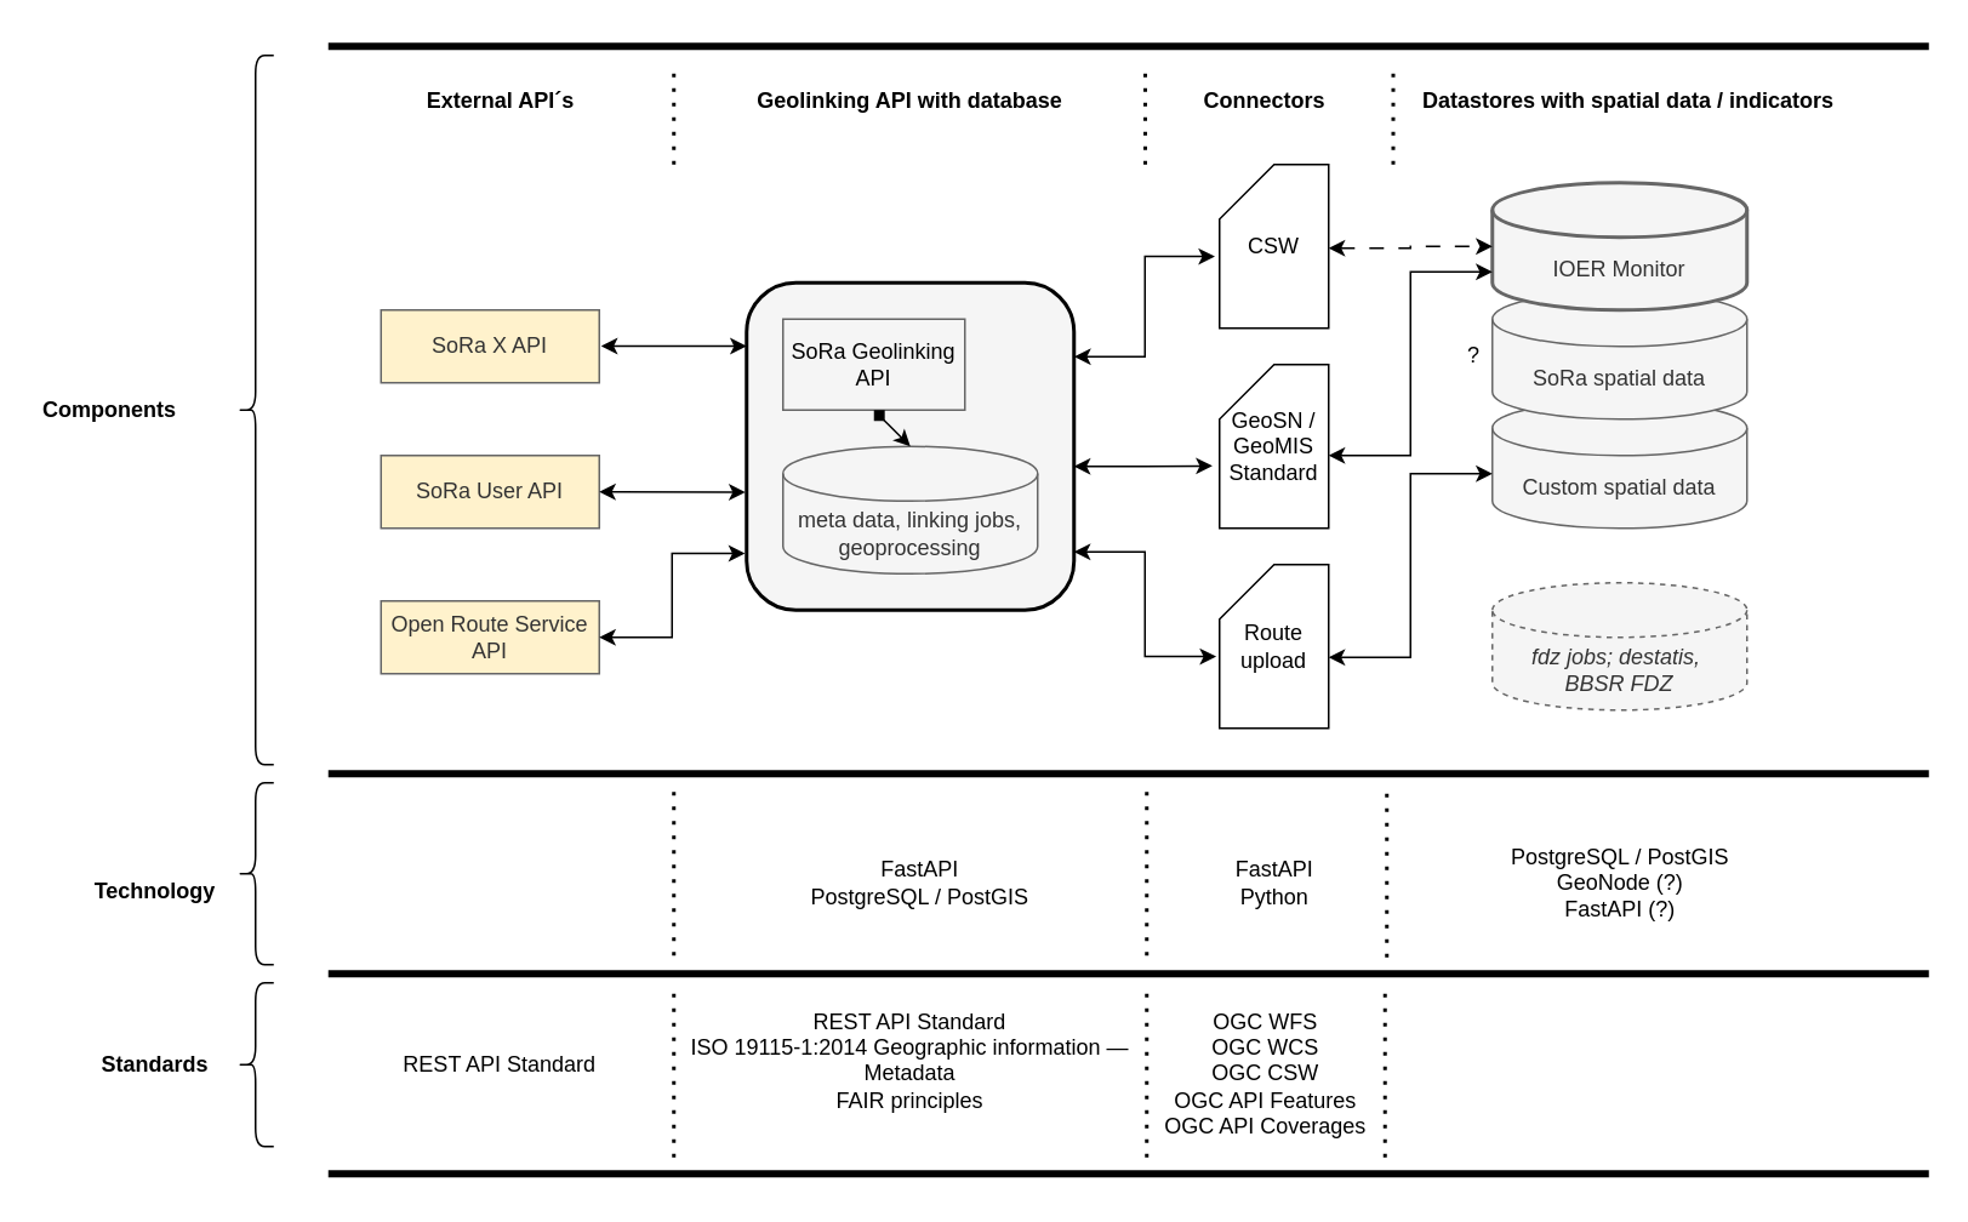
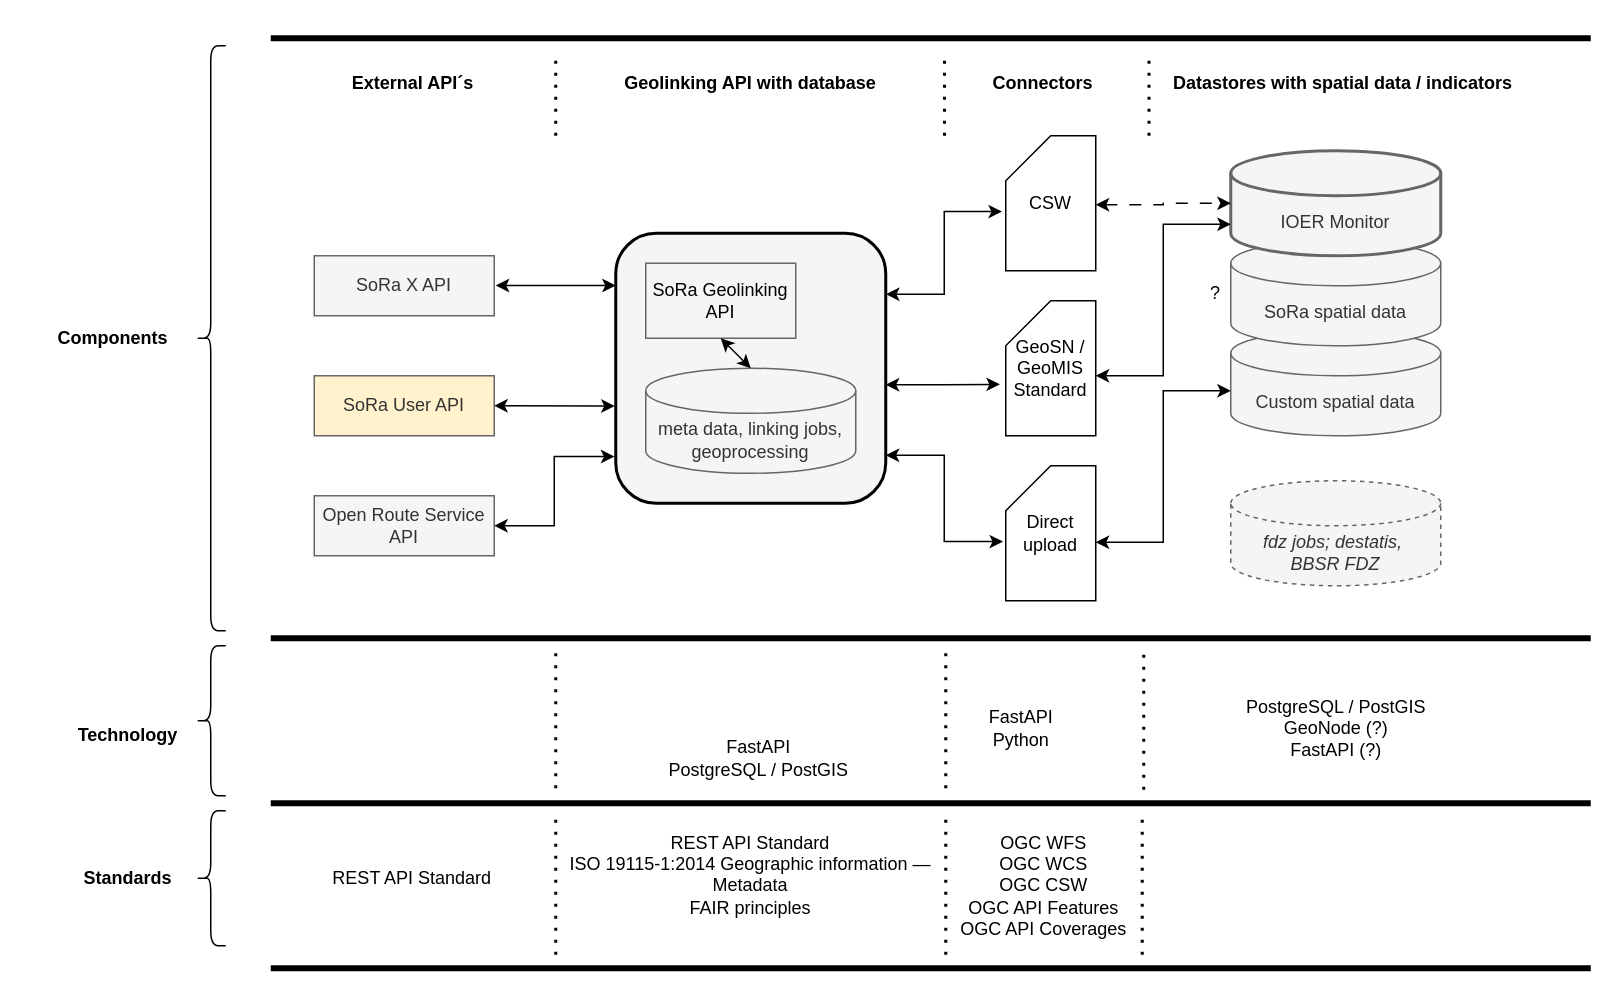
- <mxCell id="5" value="SoRa X API" style="rounded=0;whiteSpace=wrap;html=1;fillColor=#fff2cc;fontColor=#333333;strokeColor=#666666;" parent="1" vertex="1"><mxGeometry x="209" y="170" width="120" height="40" as="geometry" /></mxCell>
+ <mxCell id="5" value="SoRa X API" style="rounded=0;whiteSpace=wrap;html=1;fillColor=#f5f5f5;fontColor=#333333;strokeColor=#666666;" parent="1" vertex="1"><mxGeometry x="209" y="170" width="120" height="40" as="geometry" /></mxCell>
- <mxCell id="28" value="&lt;b&gt;Components&lt;/b&gt;" style="text;html=1;strokeColor=none;fillColor=none;align=center;verticalAlign=middle;whiteSpace=wrap;rounded=0;" vertex="1" parent="1"><mxGeometry x="5" y="210" width="110" height="30" as="geometry" /></mxCell>
+ <mxCell id="28" value="&lt;b&gt;Components&lt;/b&gt;" style="text;html=1;strokeColor=none;fillColor=none;align=center;verticalAlign=middle;whiteSpace=wrap;rounded=0;" vertex="1" parent="1"><mxGeometry x="20" y="210" width="110" height="30" as="geometry" /></mxCell>
- <mxCell id="15" value="" style="endArrow=diamond;startArrow=classic;html=1;rounded=0;exitX=0.5;exitY=0;exitDx=0;exitDy=0;exitPerimeter=0;entryX=0.5;entryY=1;entryDx=0;entryDy=0;" edge="1" parent="1" source="11" target="8"><mxGeometry width="50" height="50" relative="1" as="geometry"><mxPoint x="690" y="480" as="sourcePoint" /><mxPoint x="740" y="430" as="targetPoint" /></mxGeometry></mxCell>
+ <mxCell id="15" value="" style="endArrow=classic;startArrow=classic;html=1;rounded=0;exitX=0.5;exitY=0;exitDx=0;exitDy=0;exitPerimeter=0;entryX=0.5;entryY=1;entryDx=0;entryDy=0;" edge="1" parent="1" source="11" target="8"><mxGeometry width="50" height="50" relative="1" as="geometry"><mxPoint x="690" y="480" as="sourcePoint" /><mxPoint x="740" y="430" as="targetPoint" /></mxGeometry></mxCell>
- <mxCell id="7" value="Open Route Service API" style="rounded=0;whiteSpace=wrap;html=1;fillColor=#fff2cc;fontColor=#333333;strokeColor=#666666;" parent="1" vertex="1"><mxGeometry x="209" y="330" width="120" height="40" as="geometry" /></mxCell>
+ <mxCell id="7" value="Open Route Service API" style="rounded=0;whiteSpace=wrap;html=1;fillColor=#f5f5f5;fontColor=#333333;strokeColor=#666666;" parent="1" vertex="1"><mxGeometry x="209" y="330" width="120" height="40" as="geometry" /></mxCell>
- <mxCell id="20" value="Route upload" style="shape=card;whiteSpace=wrap;html=1;" vertex="1" parent="1"><mxGeometry x="670" y="310" width="60" height="90" as="geometry" /></mxCell>
+ <mxCell id="20" value="Direct upload" style="shape=card;whiteSpace=wrap;html=1;" vertex="1" parent="1"><mxGeometry x="670" y="310" width="60" height="90" as="geometry" /></mxCell>
- <mxCell id="32" value="&lt;div&gt;FastAPI&lt;/div&gt;&lt;div&gt;PostgreSQL / PostGIS&lt;br&gt;&lt;/div&gt;" style="text;html=1;strokeColor=none;fillColor=none;align=center;verticalAlign=middle;whiteSpace=wrap;rounded=0;" vertex="1" parent="1"><mxGeometry x="440" y="470" width="131" height="30" as="geometry" /></mxCell>
+ <mxCell id="32" value="&lt;div&gt;FastAPI&lt;/div&gt;&lt;div&gt;PostgreSQL / PostGIS&lt;br&gt;&lt;/div&gt;" style="text;html=1;strokeColor=none;fillColor=none;align=center;verticalAlign=middle;whiteSpace=wrap;rounded=0;" vertex="1" parent="1"><mxGeometry x="440" y="490" width="131" height="30" as="geometry" /></mxCell>
- <mxCell id="12" value="&lt;div&gt;FastAPI&lt;/div&gt;&lt;div&gt;Python&lt;br&gt;&lt;/div&gt;" style="text;html=1;strokeColor=none;fillColor=none;align=center;verticalAlign=middle;whiteSpace=wrap;rounded=0;" parent="1" vertex="1"><mxGeometry x="634.5" y="470" width="131" height="30" as="geometry" /></mxCell>
+ <mxCell id="12" value="&lt;div&gt;FastAPI&lt;/div&gt;&lt;div&gt;Python&lt;br&gt;&lt;/div&gt;" style="text;html=1;strokeColor=none;fillColor=none;align=center;verticalAlign=middle;whiteSpace=wrap;rounded=0;" parent="1" vertex="1"><mxGeometry x="614.5" y="470" width="131" height="30" as="geometry" /></mxCell>
